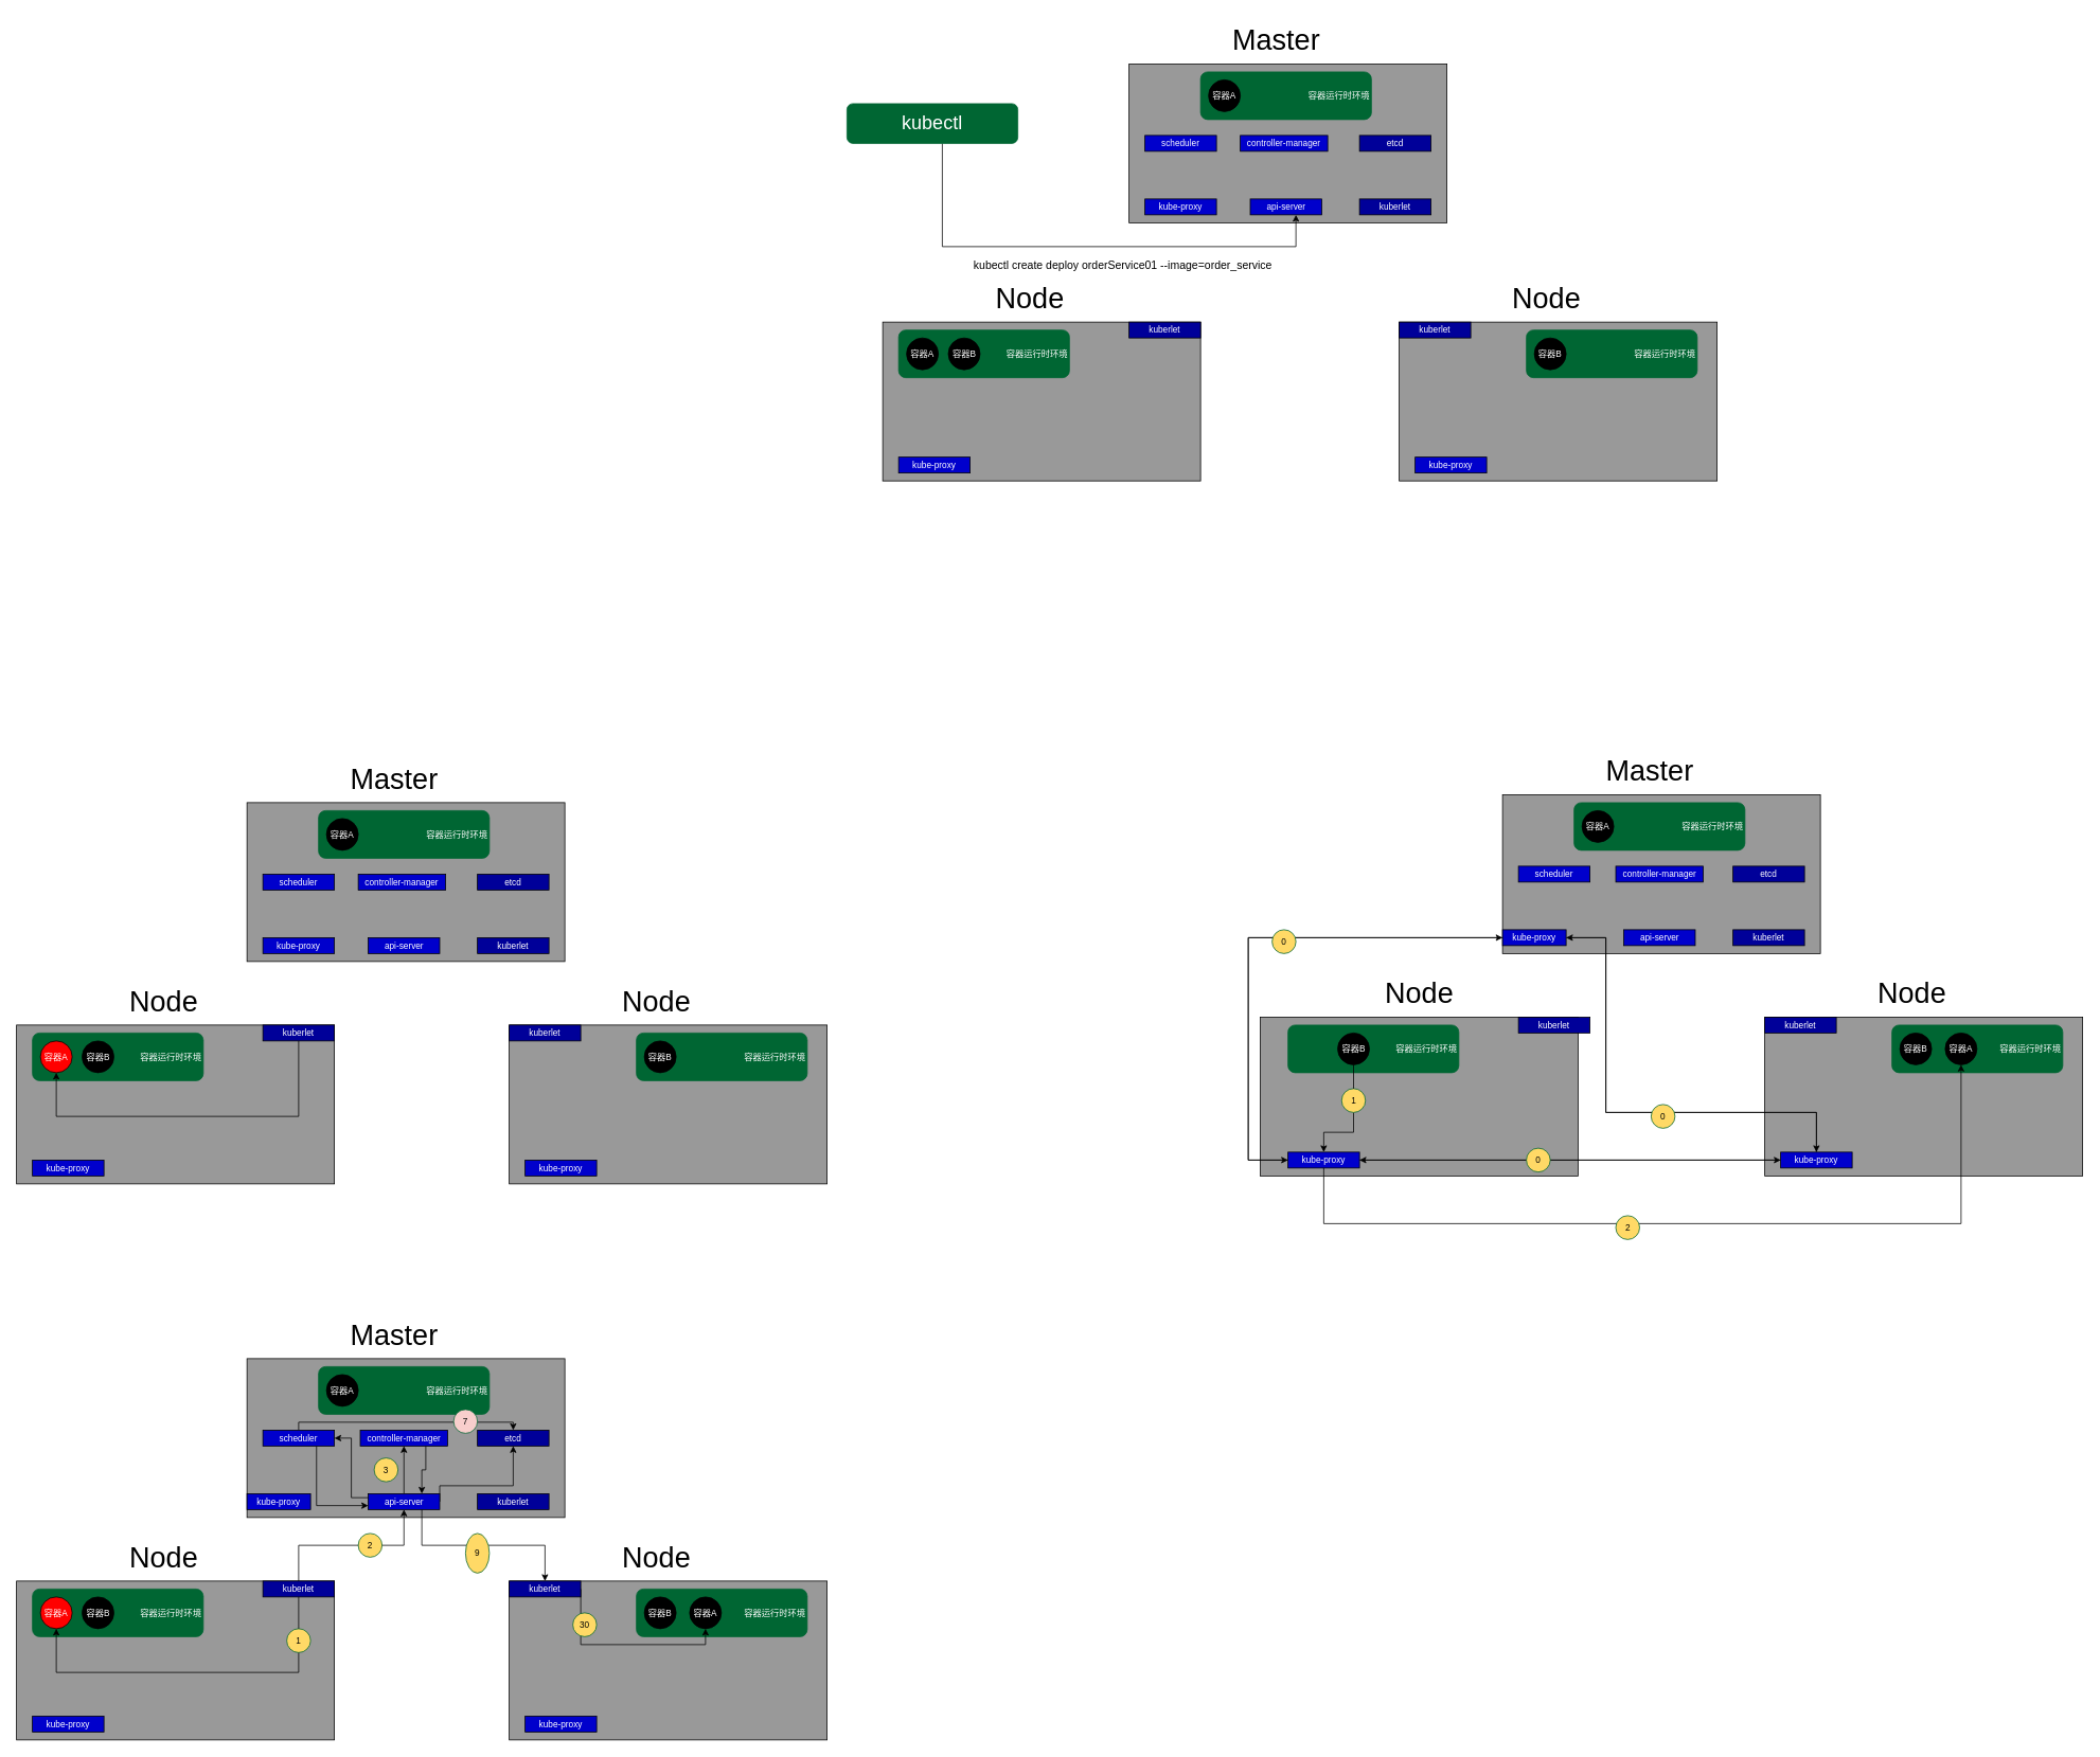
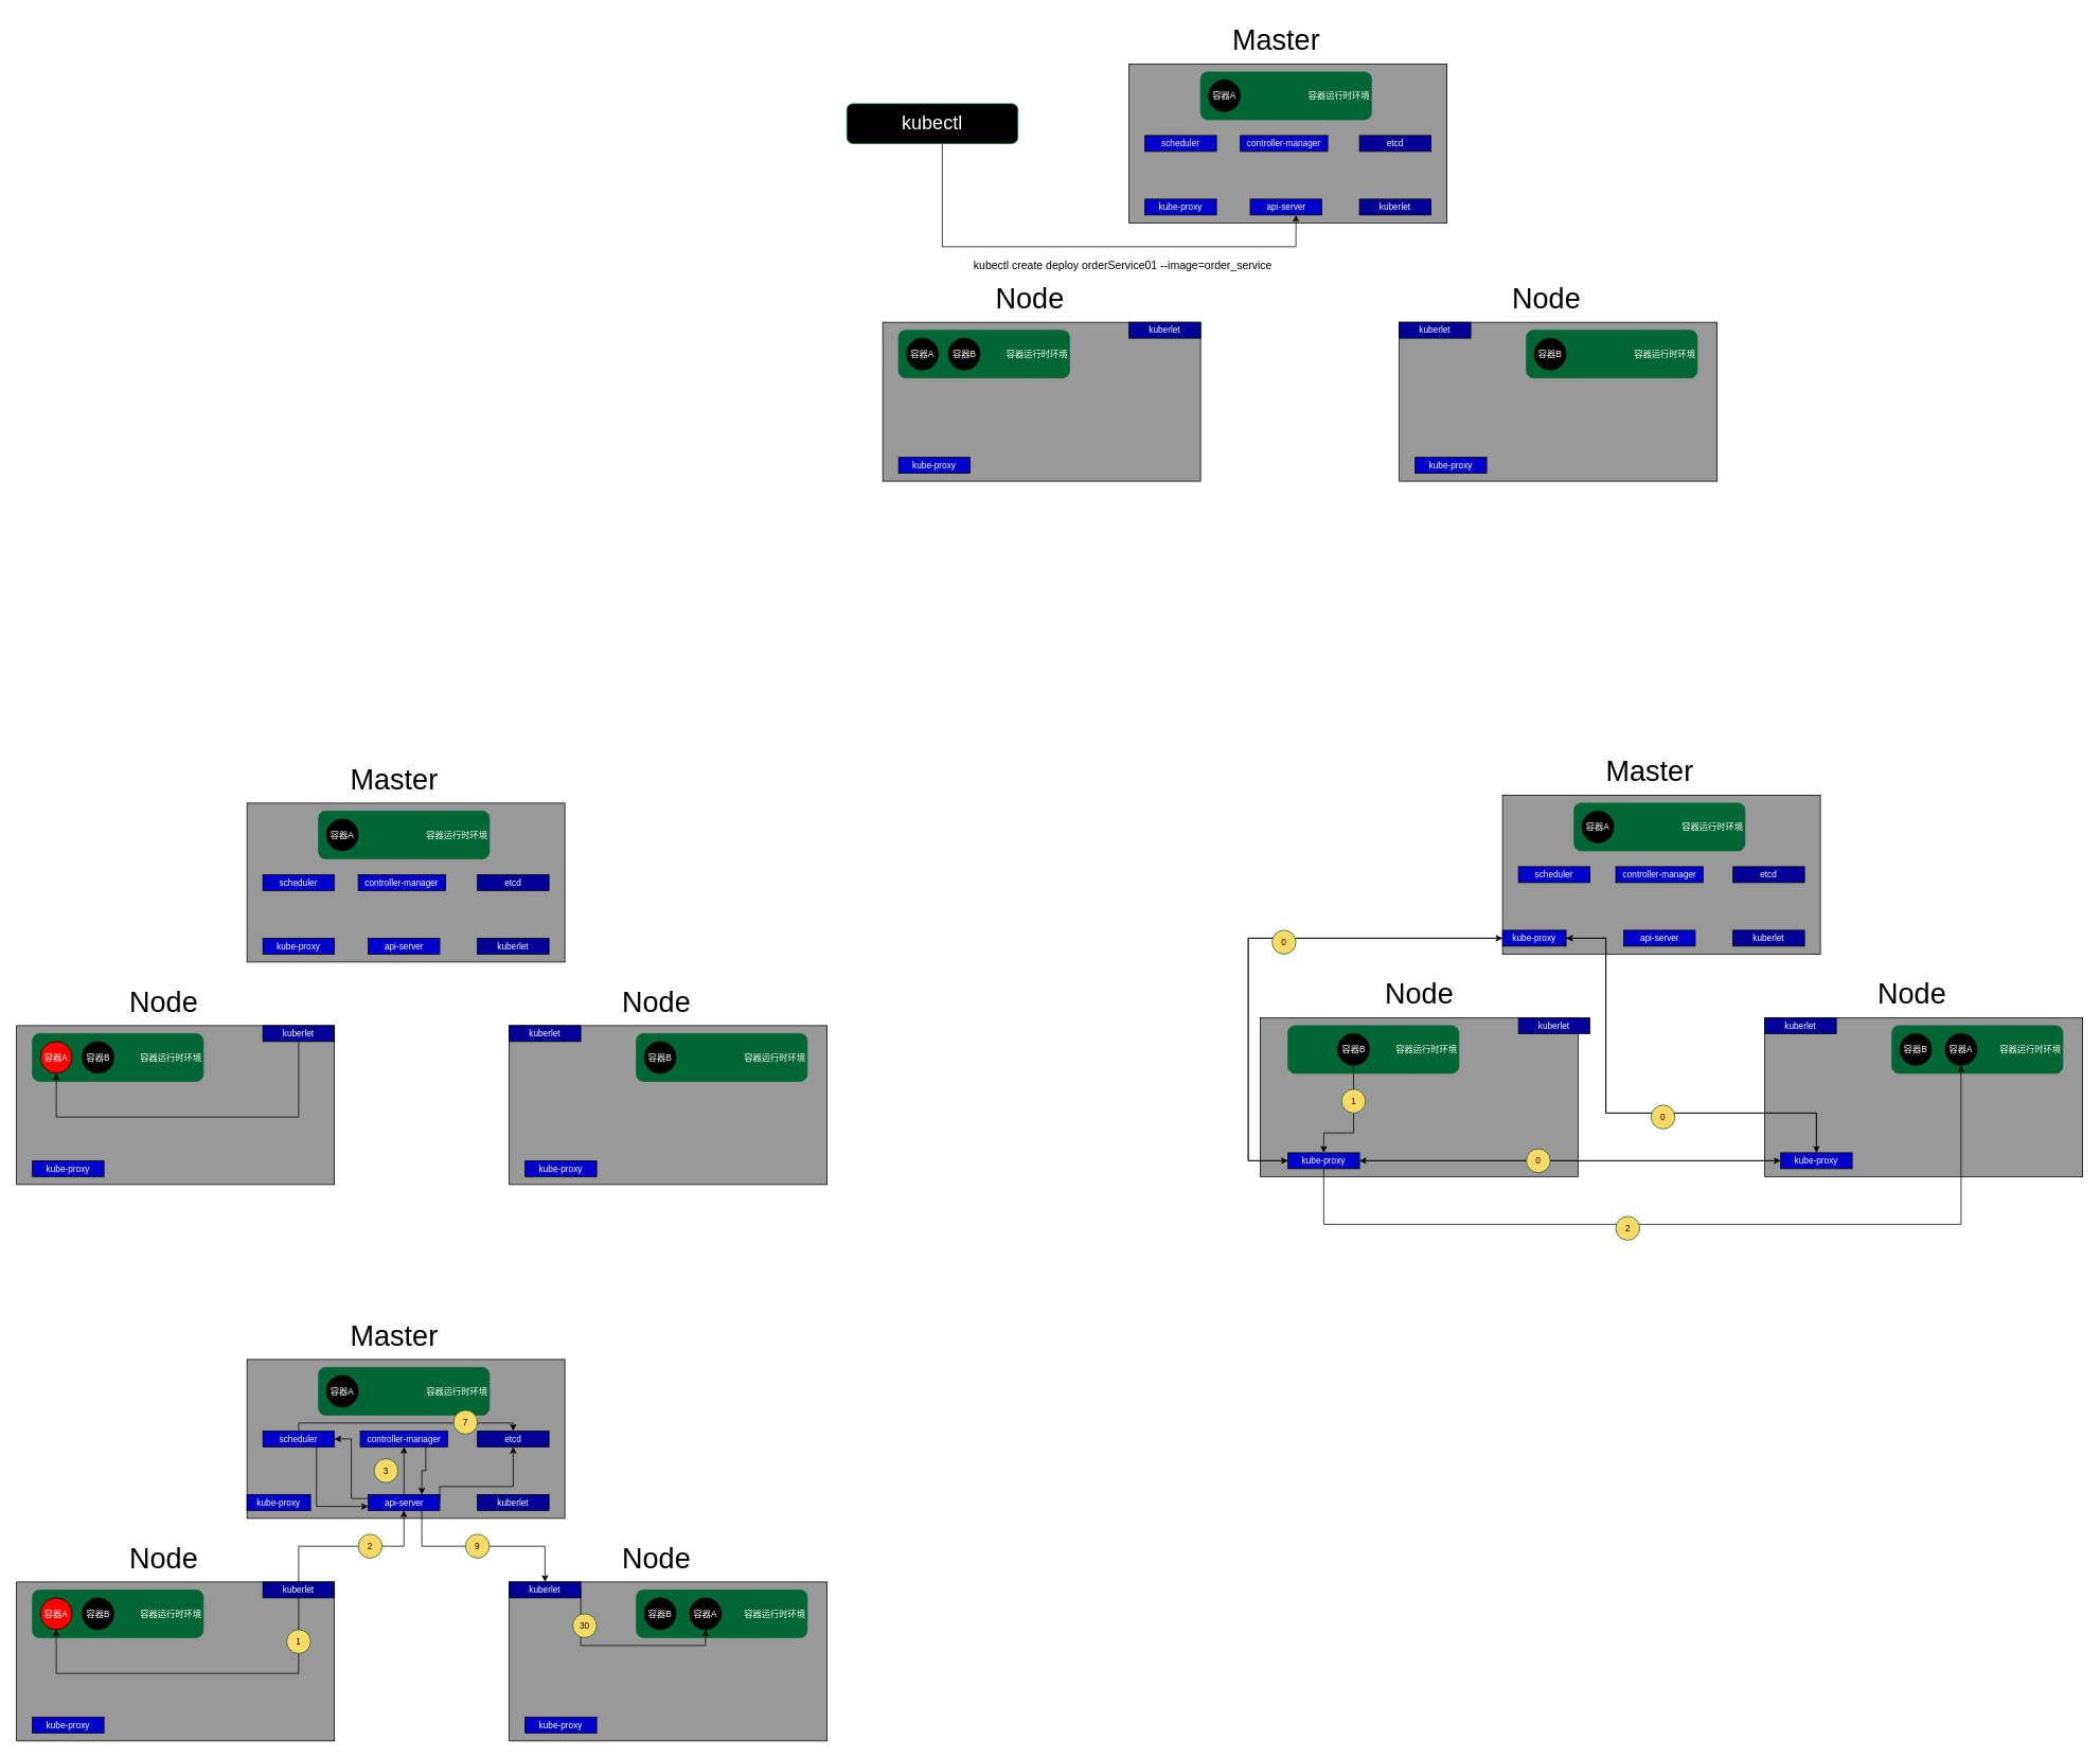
- <mxCell id="128" value="&lt;font style=&quot;font-size: 24px;&quot;&gt;kubectl&lt;/font&gt;" style="rounded=1;whiteSpace=wrap;html=1;fontSize=11;fontColor=#FFFFFF;fillColor=#006633;strokeColor=#006633;align=center;" vertex="1" parent="1"><mxGeometry x="1065" y="130" width="215" height="50" as="geometry" /></mxCell>
+ <mxCell id="128" value="&lt;font style=&quot;font-size: 24px;&quot;&gt;kubectl&lt;/font&gt;" style="rounded=1;whiteSpace=wrap;html=1;fontSize=11;fontColor=#FFFFFF;fillColor=#000000;strokeColor=#006633;align=center;" vertex="1" parent="1"><mxGeometry x="1065" y="130" width="215" height="50" as="geometry" /></mxCell>
- <mxCell id="85" value="&lt;font color=&quot;#000000&quot;&gt;7&lt;/font&gt;" style="ellipse;whiteSpace=wrap;html=1;aspect=fixed;strokeColor=#006633;fontSize=11;fontColor=#FFFFFF;fillColor=#f8cecc;" vertex="1" parent="1"><mxGeometry x="570" y="1774" width="30" height="30" as="geometry" /></mxCell>
+ <mxCell id="85" value="&lt;font color=&quot;#000000&quot;&gt;7&lt;/font&gt;" style="ellipse;whiteSpace=wrap;html=1;aspect=fixed;strokeColor=#006633;fontSize=11;fontColor=#FFFFFF;fillColor=#FFD966;" vertex="1" parent="1"><mxGeometry x="570" y="1774" width="30" height="30" as="geometry" /></mxCell>
- <mxCell id="86" value="&lt;font color=&quot;#000000&quot;&gt;9&lt;/font&gt;" style="ellipse;whiteSpace=wrap;html=1;aspect=fixed;strokeColor=#006633;fontSize=11;fontColor=#FFFFFF;fillColor=#FFD966;" vertex="1" parent="1"><mxGeometry x="585" y="1930" width="30" height="50" as="geometry" /></mxCell>
+ <mxCell id="86" value="&lt;font color=&quot;#000000&quot;&gt;9&lt;/font&gt;" style="ellipse;whiteSpace=wrap;html=1;aspect=fixed;strokeColor=#006633;fontSize=11;fontColor=#FFFFFF;fillColor=#FFD966;" vertex="1" parent="1"><mxGeometry x="585" y="1930" width="30" height="30" as="geometry" /></mxCell>
